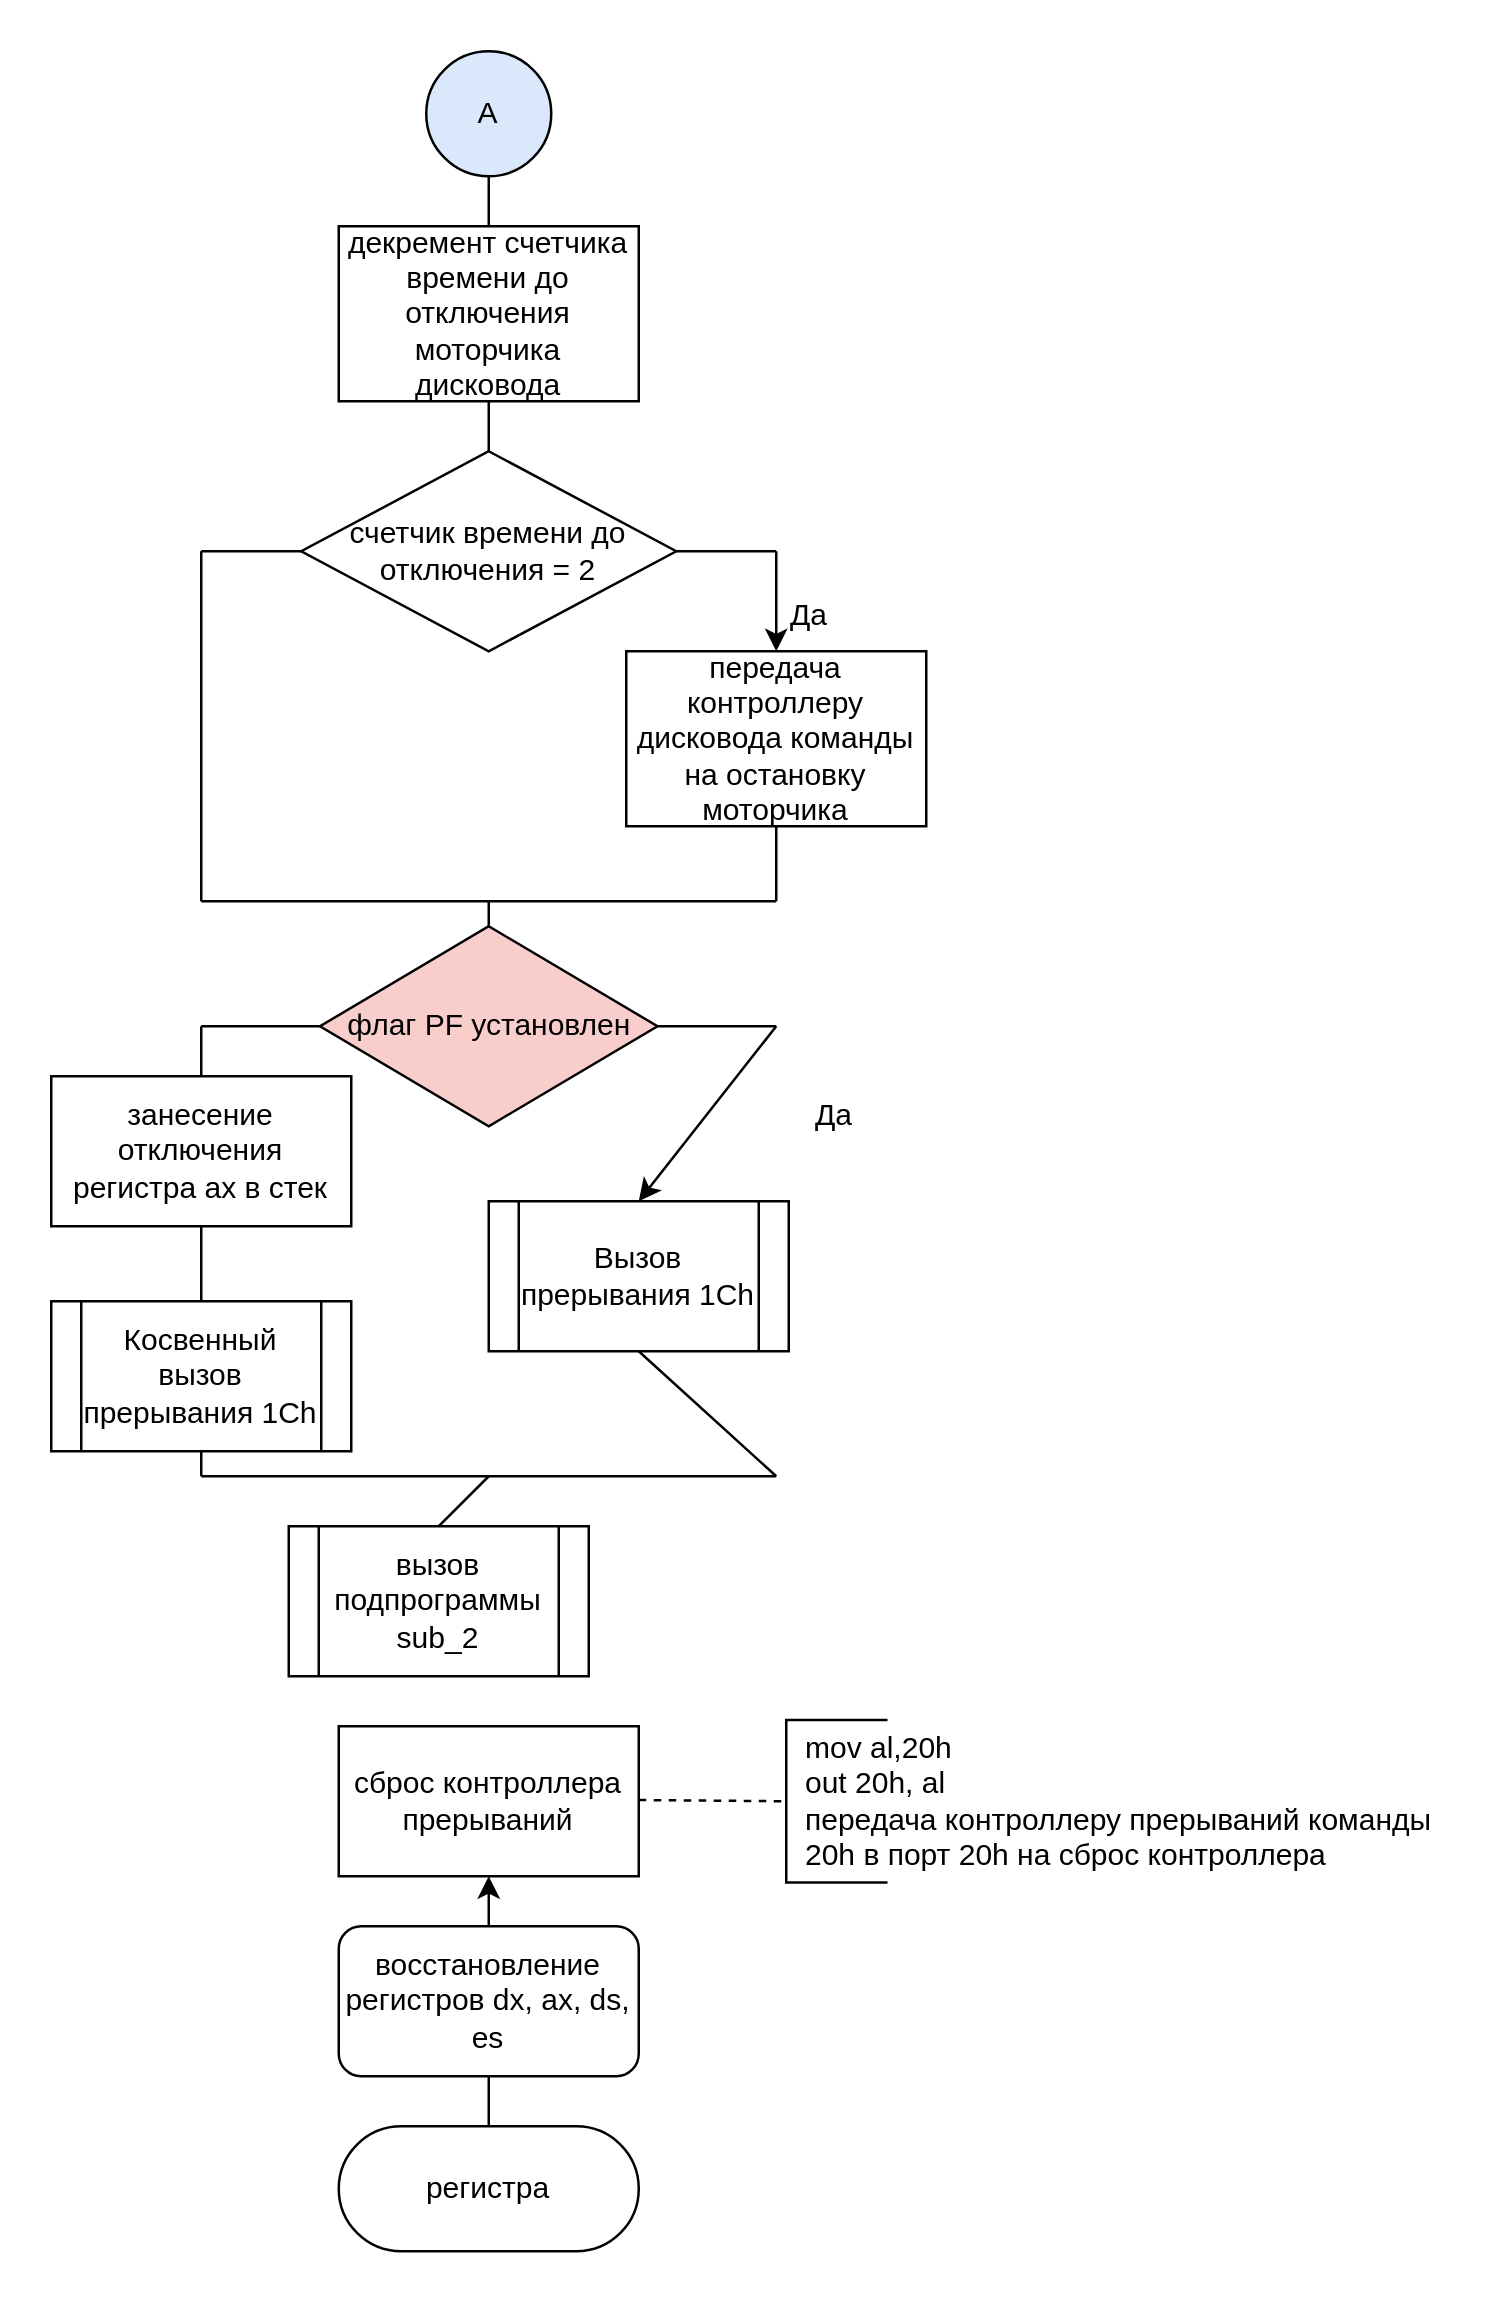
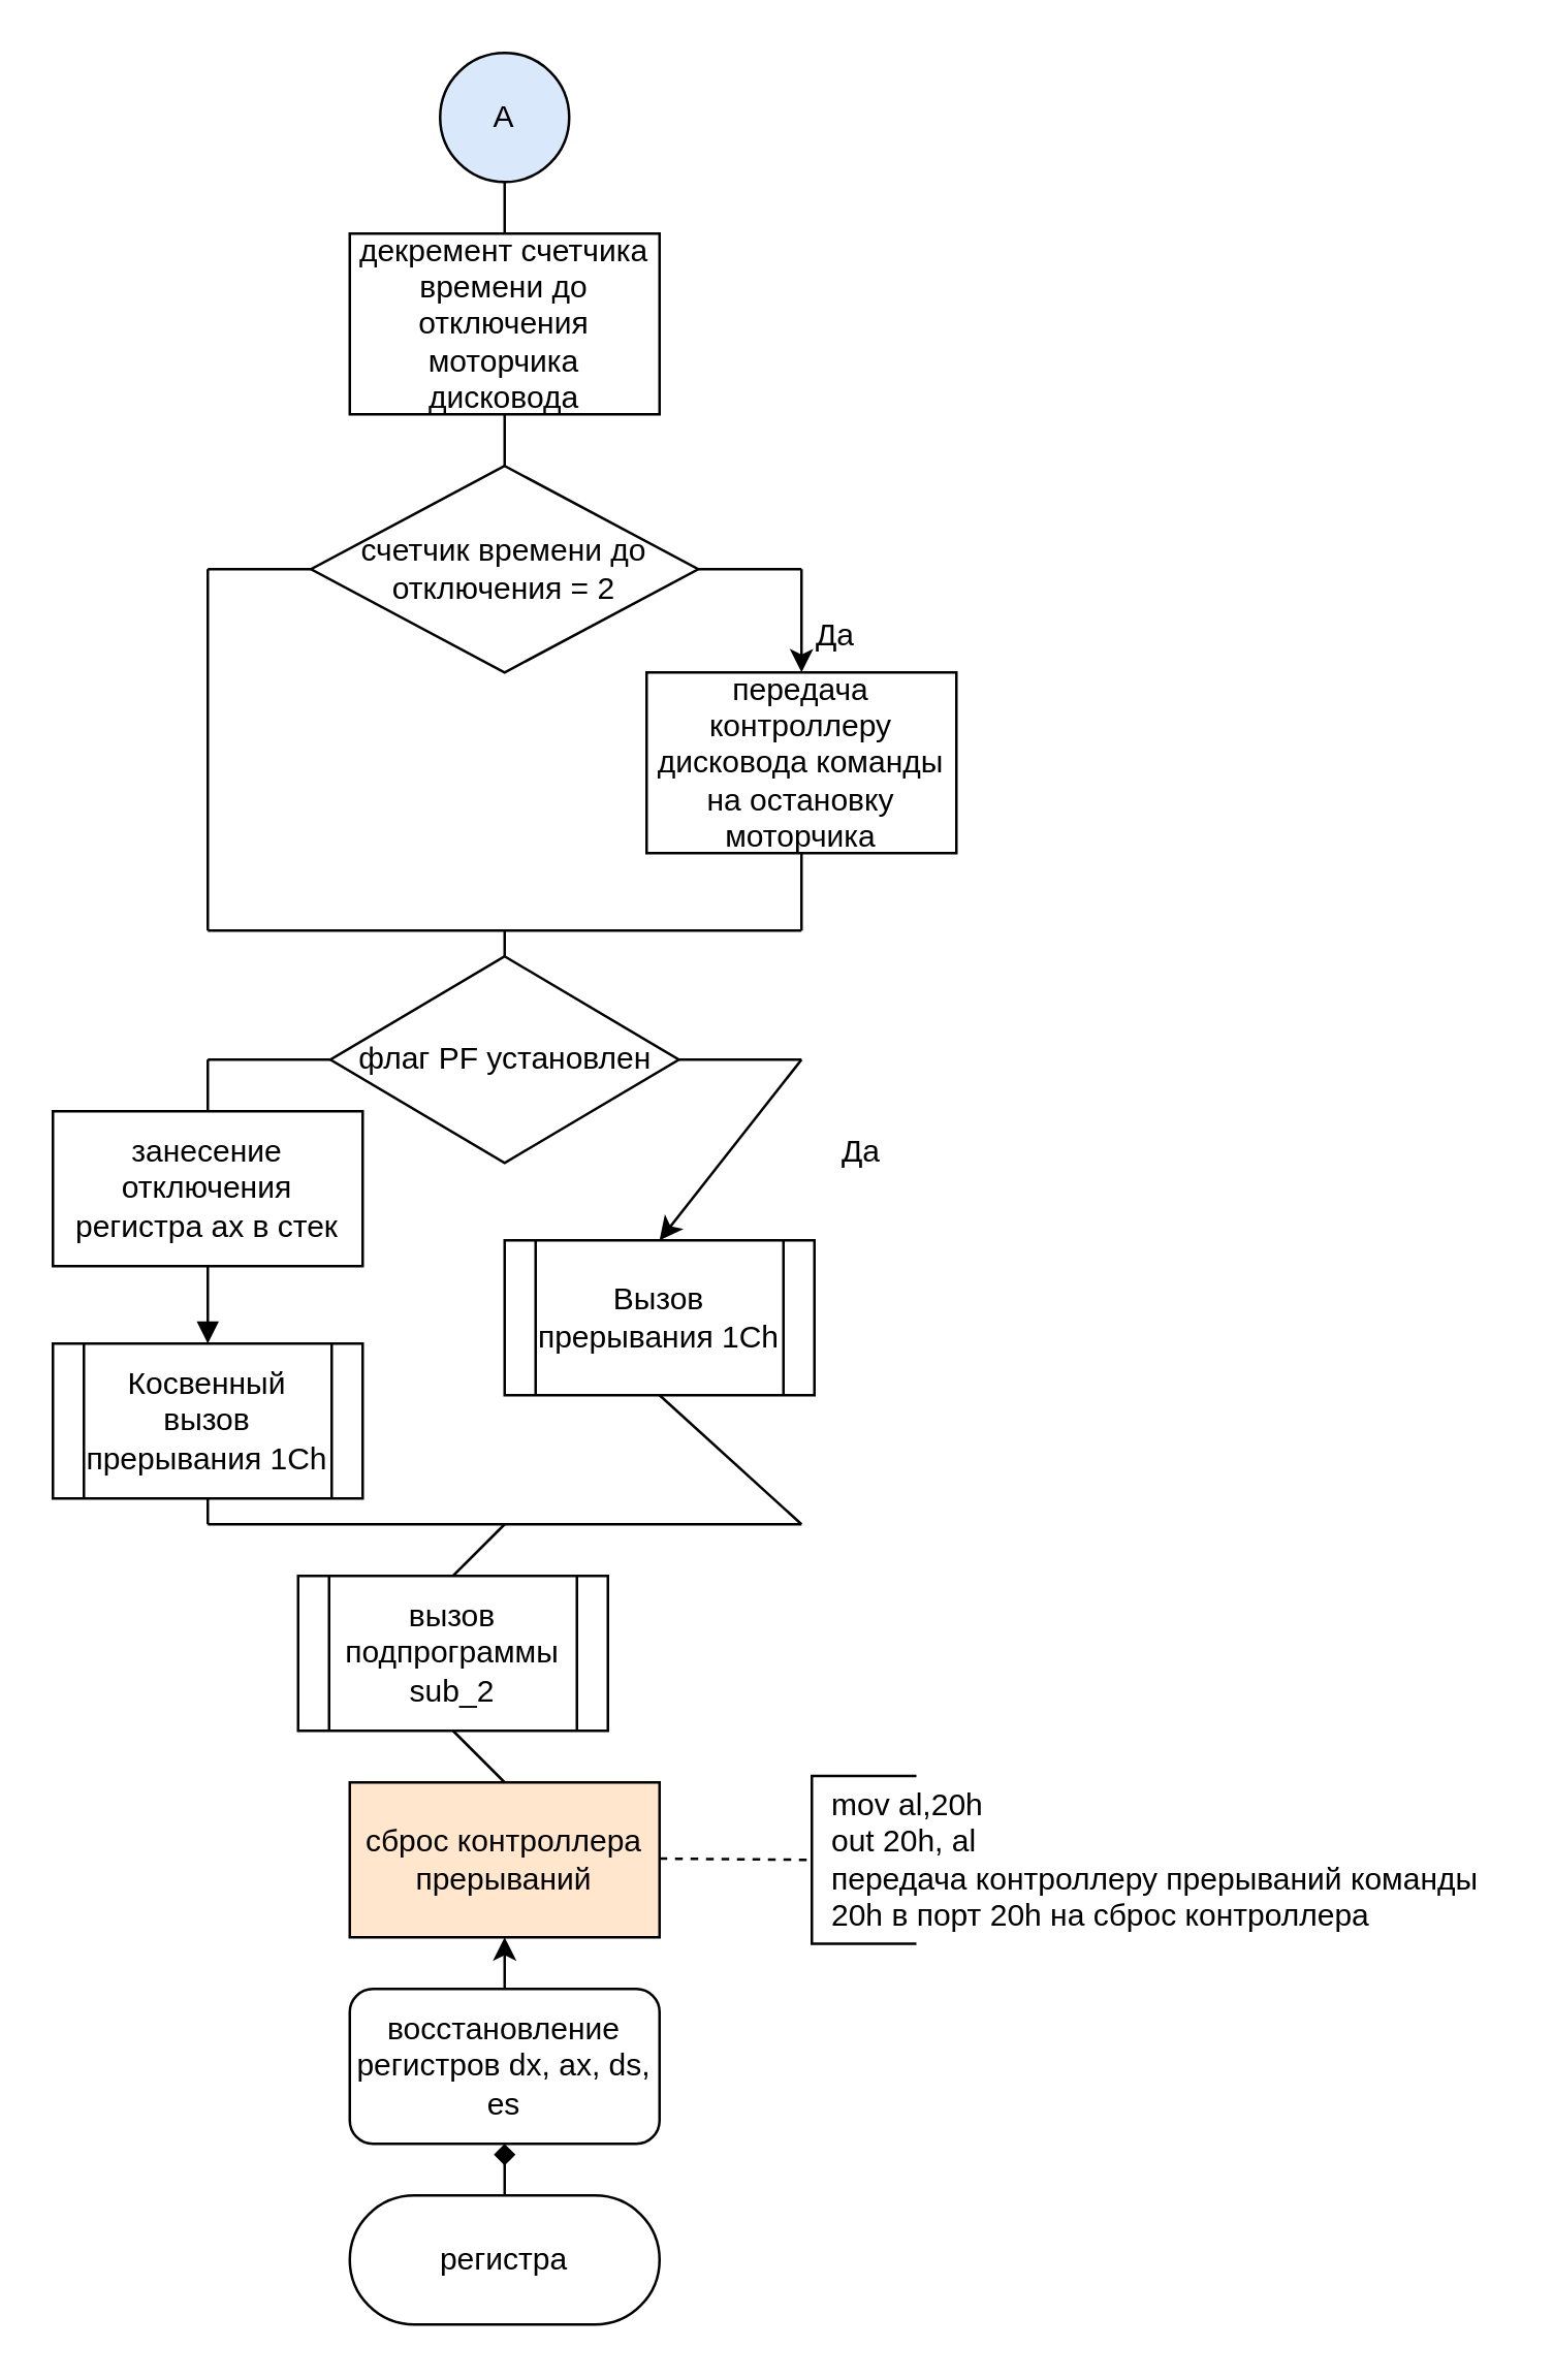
- <mxCell id="16" value="флаг PF установлен" style="rhombus;whiteSpace=wrap;html=1;fillColor=#f8cecc;" parent="1" vertex="1"><mxGeometry x="127.5" y="370" width="135" height="80" as="geometry" /></mxCell>
+ <mxCell id="16" value="флаг PF установлен" style="rhombus;whiteSpace=wrap;html=1;" parent="1" vertex="1"><mxGeometry x="127.5" y="370" width="135" height="80" as="geometry" /></mxCell>
- <mxCell id="39" value="" style="endArrow=none;html=1;rounded=0;exitX=0.5;exitY=1;exitDx=0;exitDy=0;entryX=0.5;entryY=0;entryDx=0;entryDy=0;" parent="1" source="37" target="20" edge="1"><mxGeometry width="50" height="50" relative="1" as="geometry"><mxPoint x="200" y="370" as="sourcePoint" /><mxPoint x="250" y="320" as="targetPoint" /></mxGeometry></mxCell>
+ <mxCell id="39" value="" style="endArrow=block;html=1;rounded=0;exitX=0.5;exitY=1;exitDx=0;exitDy=0;entryX=0.5;entryY=0;entryDx=0;entryDy=0;" parent="1" source="37" target="20" edge="1"><mxGeometry width="50" height="50" relative="1" as="geometry"><mxPoint x="200" y="370" as="sourcePoint" /><mxPoint x="250" y="320" as="targetPoint" /></mxGeometry></mxCell>
+ <mxCell id="30" value="" style="endArrow=none;html=1;rounded=0;entryX=0.5;entryY=1;entryDx=0;entryDy=0;exitX=0.5;exitY=0;exitDx=0;exitDy=0;" parent="1" source="27" target="26" edge="1"><mxGeometry width="50" height="50" relative="1" as="geometry"><mxPoint x="200" y="640" as="sourcePoint" /><mxPoint x="250" y="590" as="targetPoint" /></mxGeometry></mxCell>
- <mxCell id="27" value="сброс контроллера прерываний" style="rounded=0;whiteSpace=wrap;html=1;" parent="1" vertex="1"><mxGeometry x="135" y="690" width="120" height="60" as="geometry" /></mxCell>
+ <mxCell id="27" value="сброс контроллера прерываний" style="rounded=0;whiteSpace=wrap;html=1;fillColor=#ffe6cc;" parent="1" vertex="1"><mxGeometry x="135" y="690" width="120" height="60" as="geometry" /></mxCell>
- <mxCell id="32" value="" style="endArrow=none;html=1;rounded=0;entryX=0.5;entryY=1;entryDx=0;entryDy=0;" parent="1" source="29" target="28" edge="1"><mxGeometry width="50" height="50" relative="1" as="geometry"><mxPoint x="200" y="640" as="sourcePoint" /><mxPoint x="250" y="590" as="targetPoint" /></mxGeometry></mxCell>
+ <mxCell id="32" value="" style="endArrow=diamond;html=1;rounded=0;entryX=0.5;entryY=1;entryDx=0;entryDy=0;" parent="1" source="29" target="28" edge="1"><mxGeometry width="50" height="50" relative="1" as="geometry"><mxPoint x="200" y="640" as="sourcePoint" /><mxPoint x="250" y="590" as="targetPoint" /></mxGeometry></mxCell>
